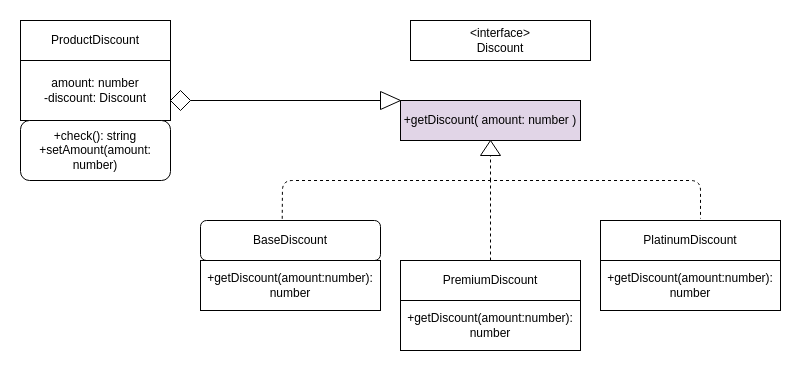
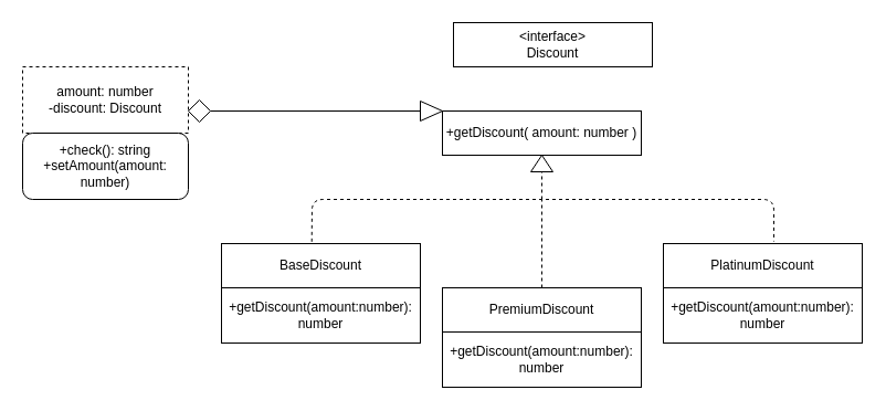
- <mxCell id="14" value="ProductDiscount" style="rounded=0;whiteSpace=wrap;html=1;" vertex="1" parent="1"><mxGeometry x="20" y="20" width="150" height="40" as="geometry" /></mxCell>
- <mxCell id="15" value="amount: number&lt;br&gt;-discount: Discount" style="rounded=0;whiteSpace=wrap;html=1;" vertex="1" parent="1"><mxGeometry x="20" y="60" width="150" height="60" as="geometry" /></mxCell>
+ <mxCell id="15" value="amount: number&lt;br&gt;-discount: Discount" style="rounded=0;whiteSpace=wrap;html=1;dashed=1;" vertex="1" parent="1"><mxGeometry x="20" y="60" width="150" height="60" as="geometry" /></mxCell>
- <mxCell id="3" value="+getDiscount( amount: number )" style="rounded=0;whiteSpace=wrap;html=1;fillColor=#e1d5e7;" vertex="1" parent="1"><mxGeometry x="400" y="100" width="180" height="40" as="geometry" /></mxCell>
+ <mxCell id="3" value="+getDiscount( amount: number )" style="rounded=0;whiteSpace=wrap;html=1;" vertex="1" parent="1"><mxGeometry x="400" y="100" width="180" height="40" as="geometry" /></mxCell>
- <mxCell id="4" value="BaseDiscount" style="whiteSpace=wrap;html=1;rounded=1;" vertex="1" parent="1"><mxGeometry x="200" y="220" width="180" height="40" as="geometry" /></mxCell>
+ <mxCell id="4" value="BaseDiscount" style="rounded=0;whiteSpace=wrap;html=1;" vertex="1" parent="1"><mxGeometry x="200" y="220" width="180" height="40" as="geometry" /></mxCell>
